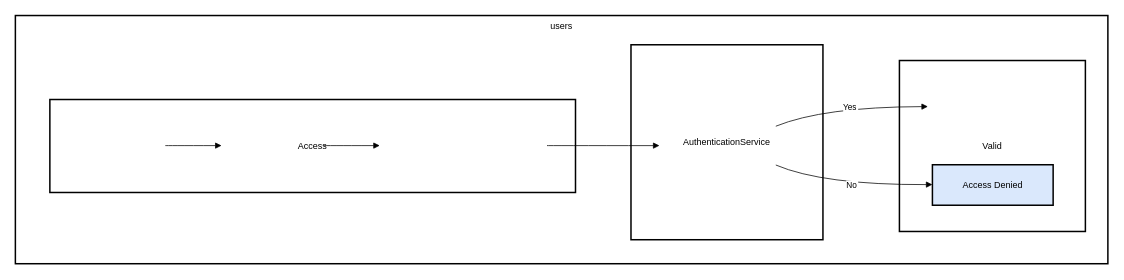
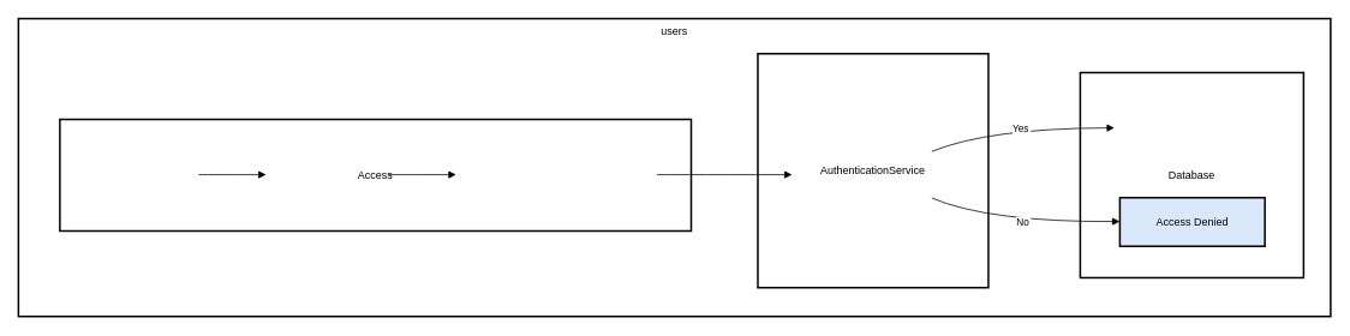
- <mxCell id="4" value="Valid" style="whiteSpace=wrap;strokeWidth=2;" vertex="1" parent="2"><mxGeometry x="1179" y="60" width="248" height="228" as="geometry" /></mxCell>
+ <mxCell id="4" value="Database" style="whiteSpace=wrap;strokeWidth=2;" vertex="1" parent="2"><mxGeometry x="1179" y="60" width="248" height="228" as="geometry" /></mxCell>
